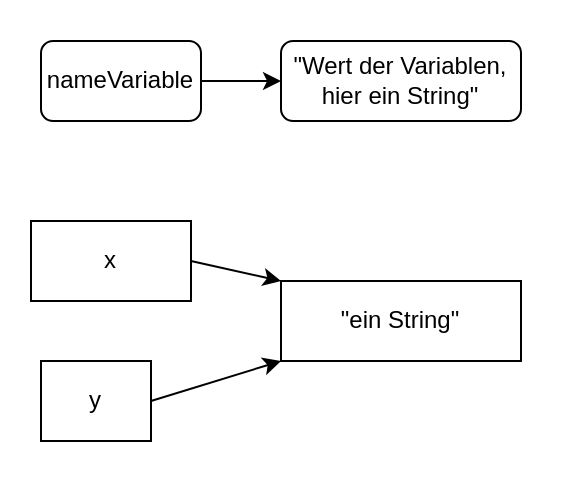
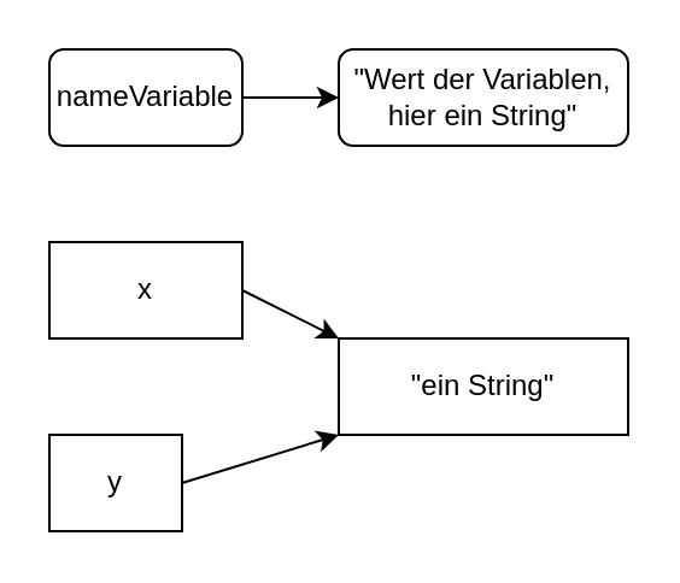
- <mxCell id="5" value="x" style="rounded=0;whiteSpace=wrap;html=1;" vertex="1" parent="1"><mxGeometry x="15" y="110" width="80" height="40" as="geometry" /></mxCell>
+ <mxCell id="5" value="x" style="rounded=0;whiteSpace=wrap;html=1;" vertex="1" parent="1"><mxGeometry x="20" y="100" width="80" height="40" as="geometry" /></mxCell>
